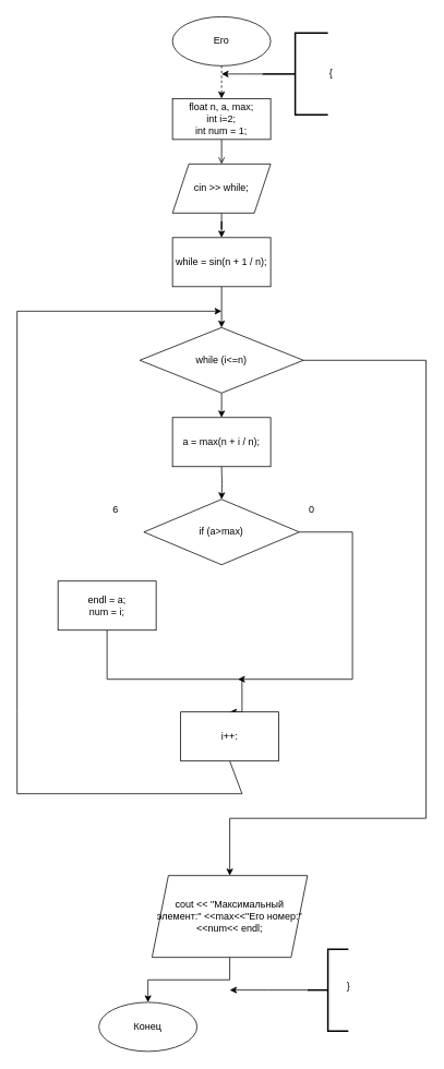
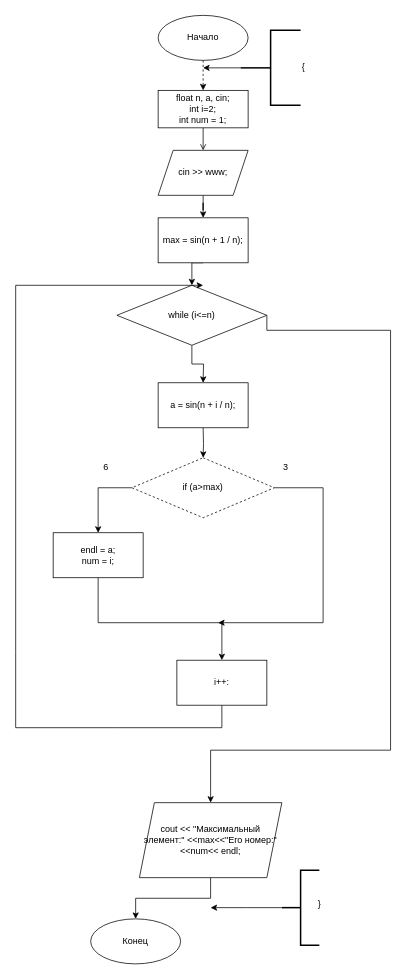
- <mxCell id="3" value="Его" style="ellipse;whiteSpace=wrap;html=1;" vertex="1" parent="1"><mxGeometry x="210" y="20" width="120" height="60" as="geometry" /></mxCell>
+ <mxCell id="3" value="Начало" style="ellipse;whiteSpace=wrap;html=1;" vertex="1" parent="1"><mxGeometry x="210" y="20" width="120" height="60" as="geometry" /></mxCell>
- <mxCell id="5" value="&lt;div&gt;float n, a, max;&lt;/div&gt;&lt;div&gt;int i=2;&lt;/div&gt;&lt;div&gt;int num = 1;&lt;/div&gt;" style="rounded=0;whiteSpace=wrap;html=1;" vertex="1" parent="1"><mxGeometry x="210" y="120" width="120" height="50" as="geometry" /></mxCell>
+ <mxCell id="5" value="&lt;div&gt;float n, a, cin;&lt;/div&gt;&lt;div&gt;int i=2;&lt;/div&gt;&lt;div&gt;int num = 1;&lt;/div&gt;" style="rounded=0;whiteSpace=wrap;html=1;" vertex="1" parent="1"><mxGeometry x="210" y="120" width="120" height="50" as="geometry" /></mxCell>
- <mxCell id="9" value="cin &amp;gt;&amp;gt; while;" style="shape=parallelogram;perimeter=parallelogramPerimeter;whiteSpace=wrap;html=1;fixedSize=1;" vertex="1" parent="1"><mxGeometry x="210" y="200" width="120" height="60" as="geometry" /></mxCell>
+ <mxCell id="9" value="cin &amp;gt;&amp;gt; www;" style="shape=parallelogram;perimeter=parallelogramPerimeter;whiteSpace=wrap;html=1;fixedSize=1;" vertex="1" parent="1"><mxGeometry x="210" y="200" width="120" height="60" as="geometry" /></mxCell>
- <mxCell id="28" value="while = sin(n + 1 / n);" style="rounded=0;whiteSpace=wrap;html=1;" vertex="1" parent="1"><mxGeometry x="210" y="290" width="120" height="60" as="geometry" /></mxCell>
+ <mxCell id="28" value="max = sin(n + 1 / n);" style="rounded=0;whiteSpace=wrap;html=1;" vertex="1" parent="1"><mxGeometry x="210" y="290" width="120" height="60" as="geometry" /></mxCell>
- <mxCell id="12" value="while (i&amp;lt;=n)" style="rhombus;whiteSpace=wrap;html=1;" vertex="1" parent="1"><mxGeometry x="170" y="400" width="200" height="80" as="geometry" /></mxCell>
+ <mxCell id="12" value="while (i&amp;lt;=n)" style="rhombus;whiteSpace=wrap;html=1;" vertex="1" parent="1"><mxGeometry x="155" y="380" width="200" height="80" as="geometry" /></mxCell>
- <mxCell id="29" value="a = max(n + i / n);" style="rounded=0;whiteSpace=wrap;html=1;" vertex="1" parent="1"><mxGeometry x="210" y="510" width="120" height="60" as="geometry" /></mxCell>
+ <mxCell id="29" value="a = sin(n + i / n);" style="rounded=0;whiteSpace=wrap;html=1;" vertex="1" parent="1"><mxGeometry x="210" y="510" width="120" height="60" as="geometry" /></mxCell>
- <mxCell id="26" value="0" style="text;html=1;align=center;verticalAlign=middle;resizable=0;points=[];autosize=1;strokeColor=none;fillColor=none;" vertex="1" parent="1"><mxGeometry x="365" y="608" width="30" height="30" as="geometry" /></mxCell>
+ <mxCell id="26" value="3" style="text;html=1;align=center;verticalAlign=middle;resizable=0;points=[];autosize=1;strokeColor=none;fillColor=none;" vertex="1" parent="1"><mxGeometry x="365" y="608" width="30" height="30" as="geometry" /></mxCell>
+ <mxCell id="14" style="edgeStyle=orthogonalEdgeStyle;rounded=0;orthogonalLoop=1;jettySize=auto;html=1;exitX=0;exitY=0.5;exitDx=0;exitDy=0;entryX=0.5;entryY=0;entryDx=0;entryDy=0;" edge="1" parent="1" source="16" target="18"><mxGeometry relative="1" as="geometry" /></mxCell>
- <mxCell id="16" value="if (a&amp;gt;max)" style="rhombus;whiteSpace=wrap;html=1;" vertex="1" parent="1"><mxGeometry x="175" y="610" width="190" height="80" as="geometry" /></mxCell>
+ <mxCell id="16" value="if (a&amp;gt;max)" style="rhombus;whiteSpace=wrap;html=1;dashed=1;" vertex="1" parent="1"><mxGeometry x="175" y="610" width="190" height="80" as="geometry" /></mxCell>
- <mxCell id="25" value="i++:" style="rounded=0;whiteSpace=wrap;html=1;" vertex="1" parent="1"><mxGeometry x="220" y="870" width="120" height="60" as="geometry" /></mxCell>
+ <mxCell id="25" value="i++:" style="rounded=0;whiteSpace=wrap;html=1;" vertex="1" parent="1"><mxGeometry x="235" y="880" width="120" height="60" as="geometry" /></mxCell>
